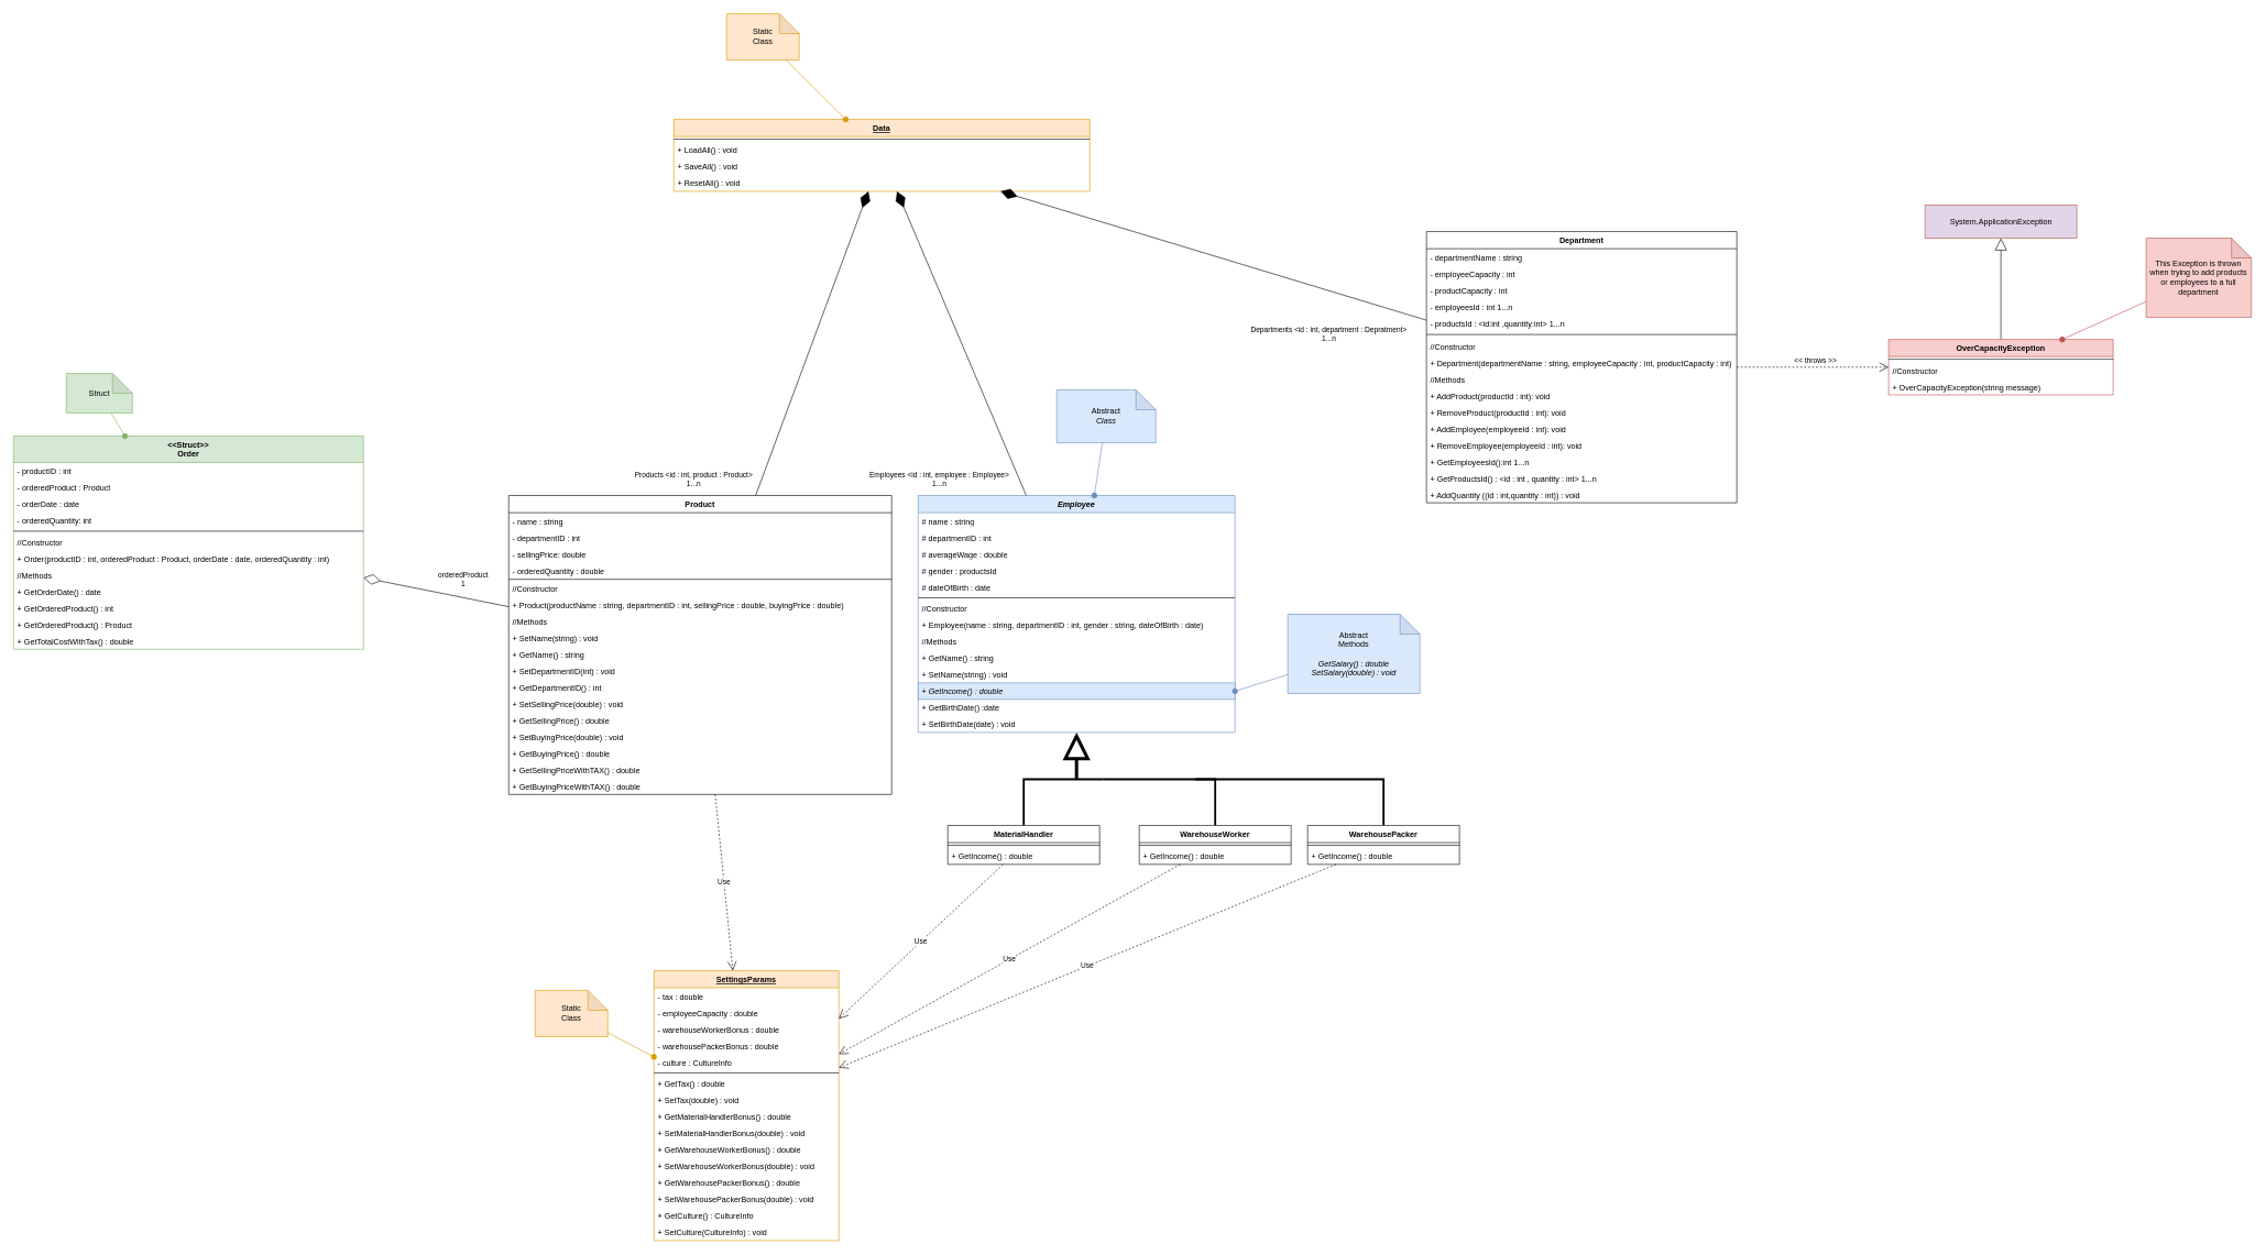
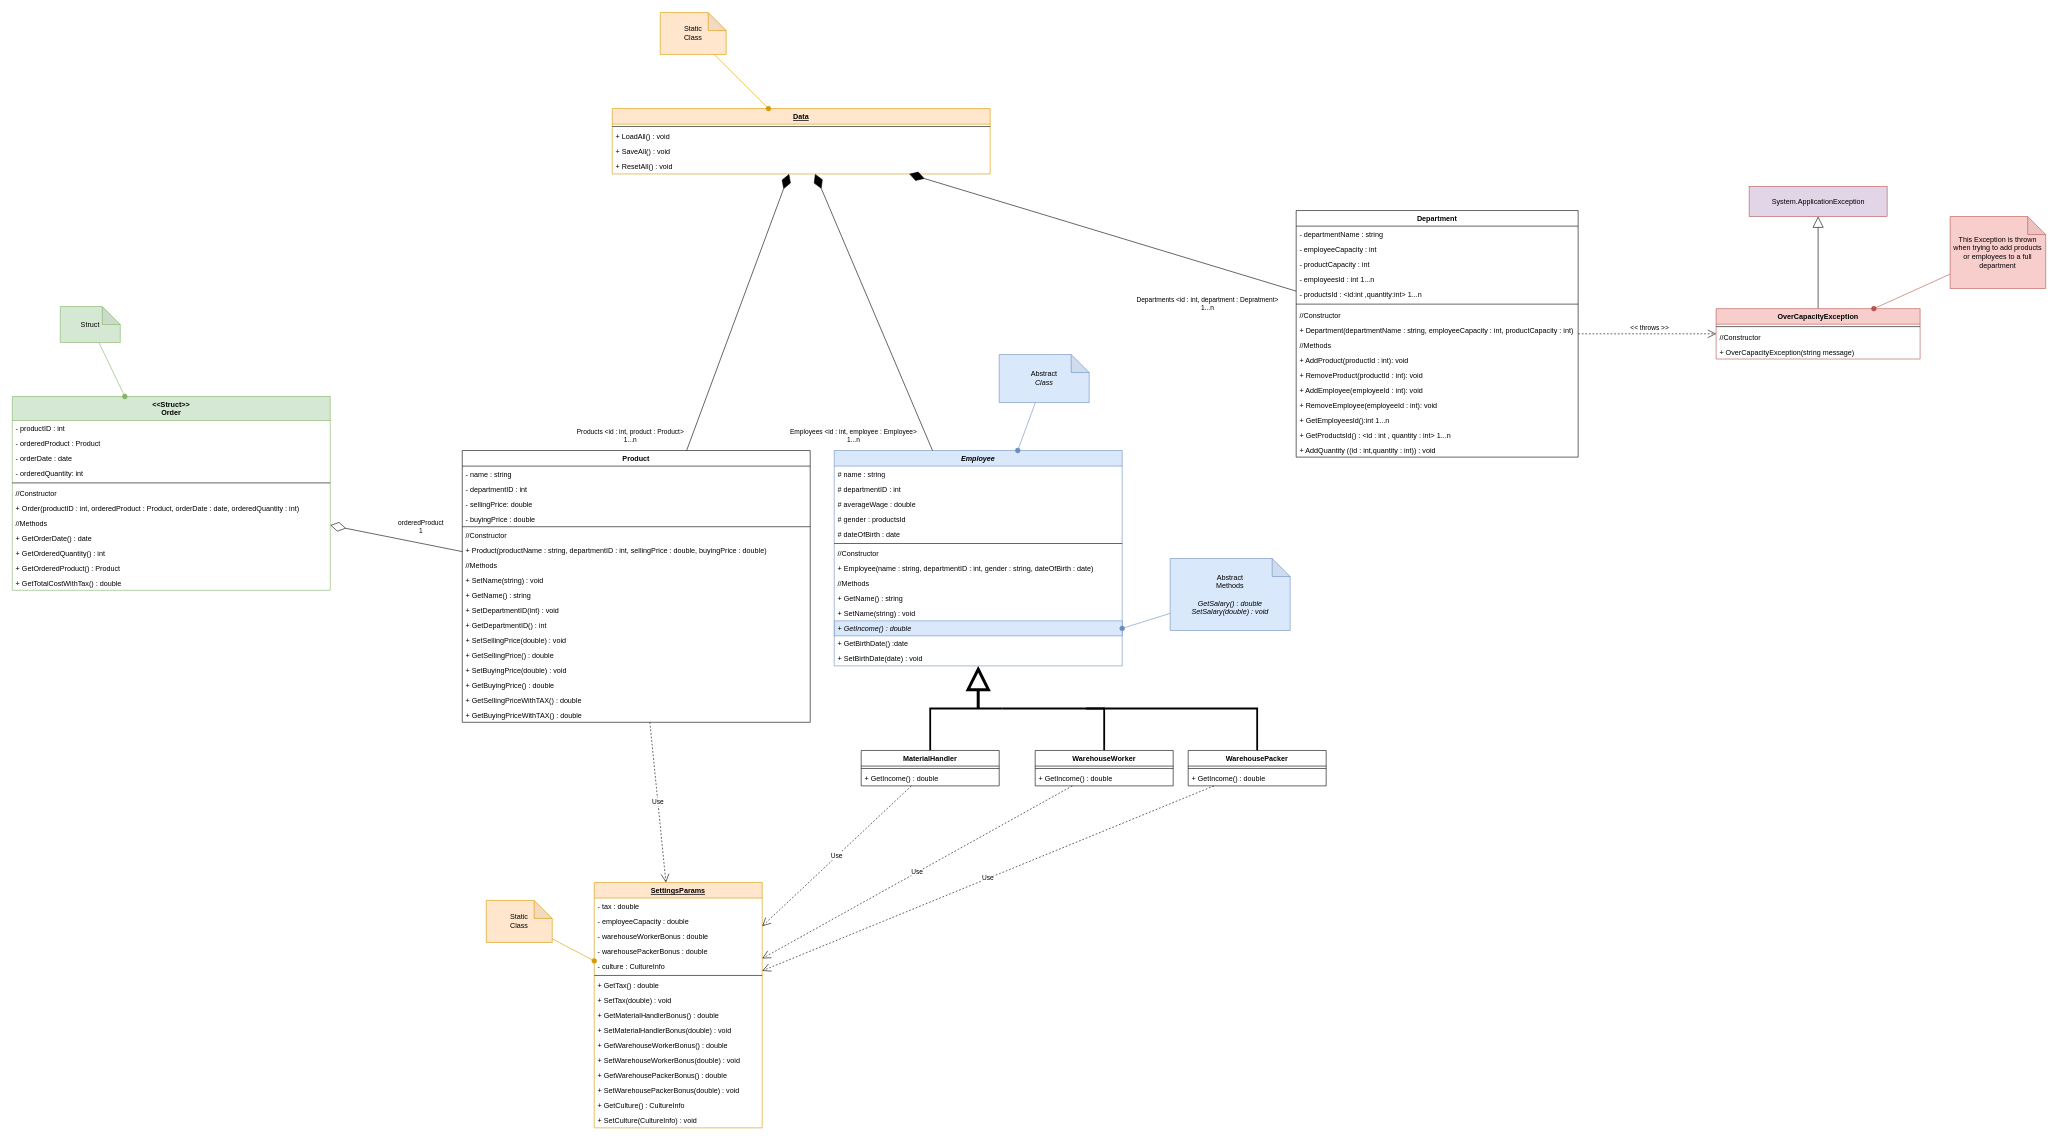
- <mxCell id="127" value="Struct" style="shape=note;whiteSpace=wrap;html=1;backgroundOutline=1;darkOpacity=0.05;fillColor=#d5e8d4;strokeColor=#82b366;" vertex="1" parent="1"><mxGeometry x="100" y="565" width="100" height="60" as="geometry" /></mxCell>
+ <mxCell id="127" value="Struct" style="shape=note;whiteSpace=wrap;html=1;backgroundOutline=1;darkOpacity=0.05;fillColor=#d5e8d4;strokeColor=#82b366;" vertex="1" parent="1"><mxGeometry x="100" y="510" width="100" height="60" as="geometry" /></mxCell>
- <mxCell id="125" value="Abstract&lt;br&gt;&lt;i&gt;&lt;span style=&quot;text-align: left&quot;&gt;Class&lt;/span&gt;&lt;br&gt;&lt;/i&gt;" style="shape=note;whiteSpace=wrap;html=1;backgroundOutline=1;darkOpacity=0.05;fillColor=#dae8fc;strokeColor=#6c8ebf;" parent="1" vertex="1"><mxGeometry x="1600" y="590" width="150" height="80" as="geometry" /></mxCell>
+ <mxCell id="125" value="Abstract&lt;br&gt;&lt;i&gt;&lt;span style=&quot;text-align: left&quot;&gt;Class&lt;/span&gt;&lt;br&gt;&lt;/i&gt;" style="shape=note;whiteSpace=wrap;html=1;backgroundOutline=1;darkOpacity=0.05;fillColor=#dae8fc;strokeColor=#6c8ebf;" parent="1" vertex="1"><mxGeometry x="1665" y="590" width="150" height="80" as="geometry" /></mxCell>
- <mxCell id="6" value="- orderedQuantity : double" style="text;strokeColor=none;fillColor=none;align=left;verticalAlign=top;spacingLeft=4;spacingRight=4;overflow=hidden;rotatable=0;points=[[0,0.5],[1,0.5]];portConstraint=eastwest;" vertex="1" parent="2"><mxGeometry y="101" width="580" height="25" as="geometry" /></mxCell>
+ <mxCell id="6" value="- buyingPrice : double" style="text;strokeColor=none;fillColor=none;align=left;verticalAlign=top;spacingLeft=4;spacingRight=4;overflow=hidden;rotatable=0;points=[[0,0.5],[1,0.5]];portConstraint=eastwest;" vertex="1" parent="2"><mxGeometry y="101" width="580" height="25" as="geometry" /></mxCell>
- <mxCell id="76" value="+ GetOrderedProduct() : int" style="text;strokeColor=none;fillColor=none;align=left;verticalAlign=top;spacingLeft=4;spacingRight=4;overflow=hidden;rotatable=0;points=[[0,0.5],[1,0.5]];portConstraint=eastwest;" vertex="1" parent="66"><mxGeometry y="248" width="530" height="25" as="geometry" /></mxCell>
+ <mxCell id="76" value="+ GetOrderedQuantity() : int" style="text;strokeColor=none;fillColor=none;align=left;verticalAlign=top;spacingLeft=4;spacingRight=4;overflow=hidden;rotatable=0;points=[[0,0.5],[1,0.5]];portConstraint=eastwest;" vertex="1" parent="66"><mxGeometry y="248" width="530" height="25" as="geometry" /></mxCell>
